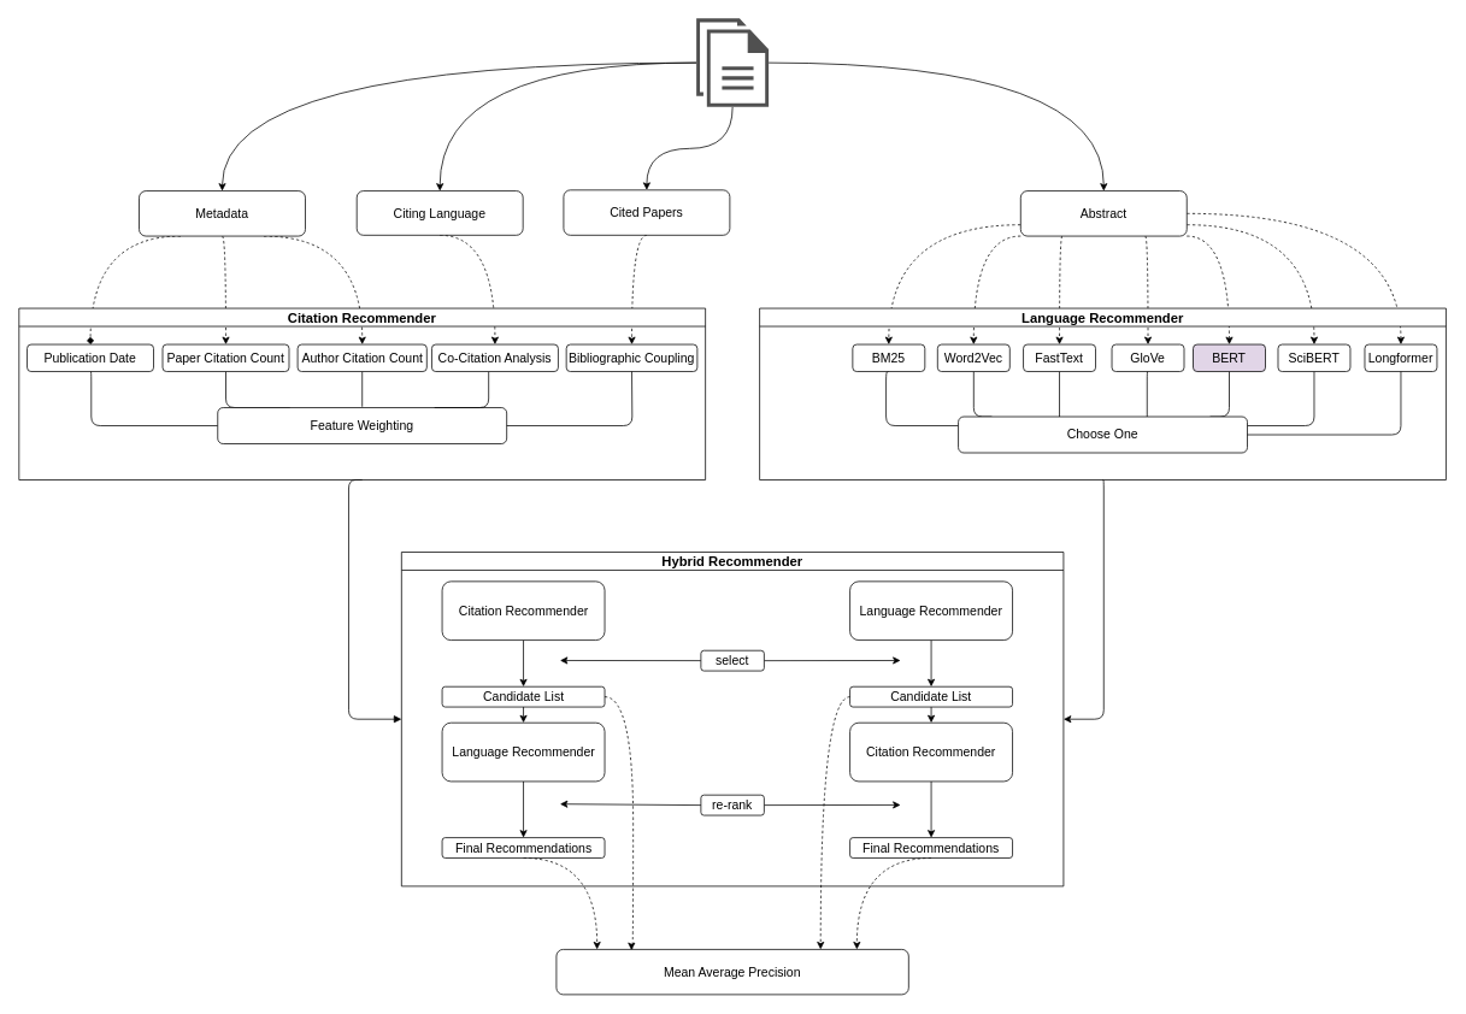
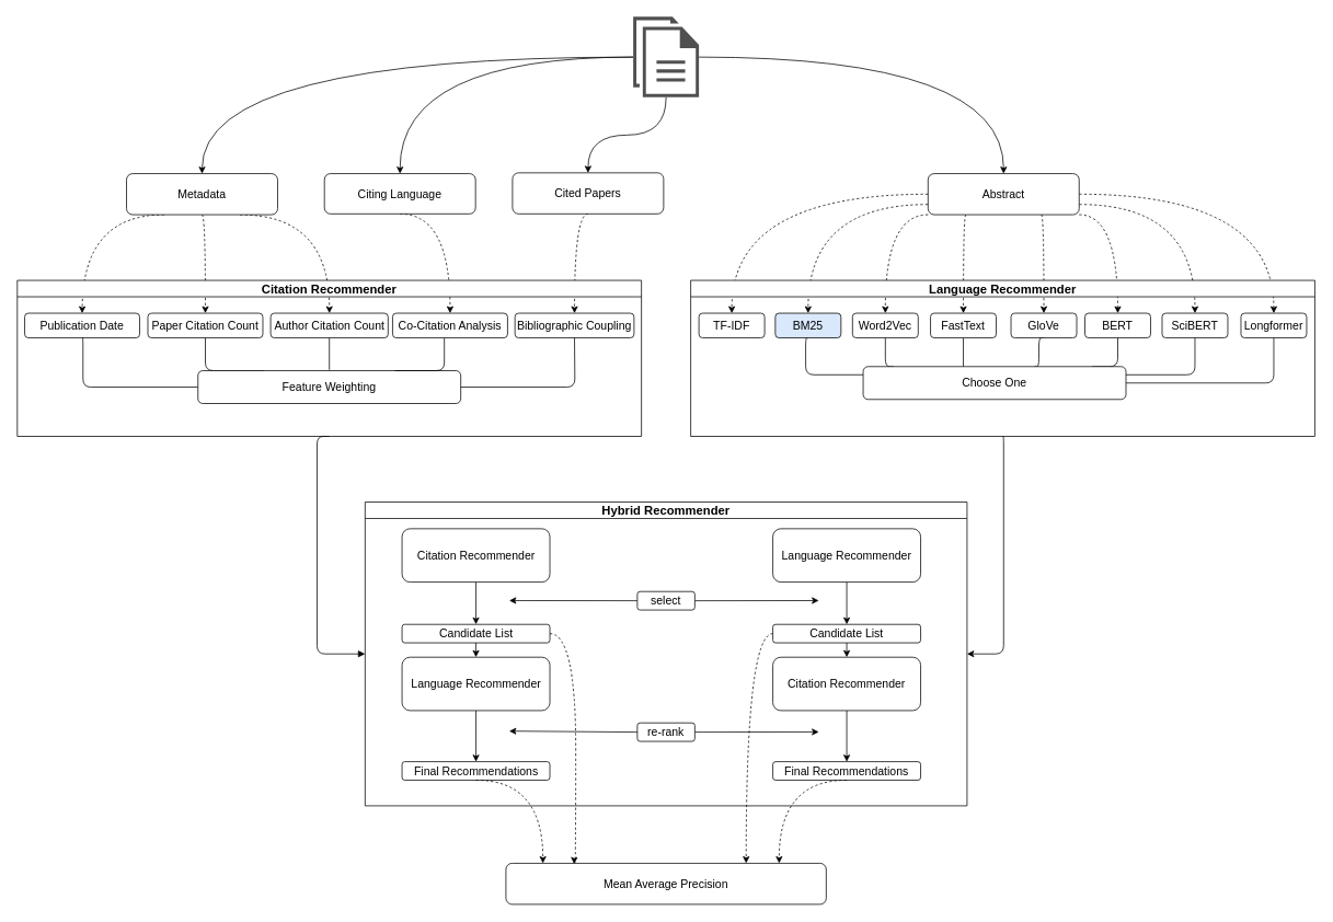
+ <mxCell id="13" style="edgeStyle=orthogonalEdgeStyle;curved=1;html=1;exitX=0;exitY=0.5;exitDx=0;exitDy=0;entryX=0.5;entryY=0;entryDx=0;entryDy=0;dashed=1;strokeColor=default;" parent="1" source="21" target="29" edge="1"><mxGeometry relative="1" as="geometry" /></mxCell>
- <mxCell id="24" style="edgeStyle=orthogonalEdgeStyle;curved=1;html=1;exitX=0.25;exitY=1;exitDx=0;exitDy=0;entryX=0.5;entryY=0;entryDx=0;entryDy=0;dashed=1;strokeColor=default;endArrow=diamond;" parent="1" source="27" target="66" edge="1"><mxGeometry relative="1" as="geometry"><Array as="points"><mxPoint x="100" y="261" /><mxPoint x="100" y="381" /></Array></mxGeometry></mxCell>
+ <mxCell id="24" style="edgeStyle=orthogonalEdgeStyle;curved=1;html=1;exitX=0.25;exitY=1;exitDx=0;exitDy=0;entryX=0.5;entryY=0;entryDx=0;entryDy=0;dashed=1;strokeColor=default;" parent="1" source="27" target="66" edge="1"><mxGeometry relative="1" as="geometry"><Array as="points"><mxPoint x="100" y="261" /><mxPoint x="100" y="381" /></Array></mxGeometry></mxCell>
+ <mxCell id="29" value="TF-IDF" style="whiteSpace=wrap;html=1;align=center;treeFolding=1;treeMoving=1;newEdgeStyle={&quot;edgeStyle&quot;:&quot;elbowEdgeStyle&quot;,&quot;startArrow&quot;:&quot;none&quot;,&quot;endArrow&quot;:&quot;none&quot;};rounded=1;fontSize=14;" parent="28" vertex="1"><mxGeometry x="10" y="40" width="80" height="30" as="geometry" /></mxCell>
- <mxCell id="42" value="BM25" style="whiteSpace=wrap;html=1;align=center;treeFolding=1;treeMoving=1;newEdgeStyle={&quot;edgeStyle&quot;:&quot;elbowEdgeStyle&quot;,&quot;startArrow&quot;:&quot;none&quot;,&quot;endArrow&quot;:&quot;none&quot;};rounded=1;fontSize=14;" parent="28" vertex="1"><mxGeometry x="103" y="40" width="80" height="30" as="geometry" /></mxCell>
+ <mxCell id="42" value="BM25" style="whiteSpace=wrap;html=1;align=center;treeFolding=1;treeMoving=1;newEdgeStyle={&quot;edgeStyle&quot;:&quot;elbowEdgeStyle&quot;,&quot;startArrow&quot;:&quot;none&quot;,&quot;endArrow&quot;:&quot;none&quot;};rounded=1;fontSize=14;fillColor=#dae8fc;" parent="28" vertex="1"><mxGeometry x="103" y="40" width="80" height="30" as="geometry" /></mxCell>
- <mxCell id="37" value="BERT" style="whiteSpace=wrap;html=1;align=center;treeFolding=1;treeMoving=1;newEdgeStyle={&quot;edgeStyle&quot;:&quot;elbowEdgeStyle&quot;,&quot;startArrow&quot;:&quot;none&quot;,&quot;endArrow&quot;:&quot;none&quot;};rounded=1;fontSize=14;fillColor=#e1d5e7;" parent="28" vertex="1"><mxGeometry x="480" y="40" width="80" height="30" as="geometry" /></mxCell>
+ <mxCell id="37" value="BERT" style="whiteSpace=wrap;html=1;align=center;treeFolding=1;treeMoving=1;newEdgeStyle={&quot;edgeStyle&quot;:&quot;elbowEdgeStyle&quot;,&quot;startArrow&quot;:&quot;none&quot;,&quot;endArrow&quot;:&quot;none&quot;};rounded=1;fontSize=14;" parent="28" vertex="1"><mxGeometry x="480" y="40" width="80" height="30" as="geometry" /></mxCell>
- <mxCell id="43" value="Choose One" style="rounded=1;whiteSpace=wrap;html=1;fontSize=14;" parent="28" vertex="1"><mxGeometry x="220" y="120" width="320" height="40" as="geometry" /></mxCell>
+ <mxCell id="43" value="Choose One" style="rounded=1;whiteSpace=wrap;html=1;fontSize=14;" parent="28" vertex="1"><mxGeometry x="210" y="105" width="320" height="40" as="geometry" /></mxCell>
